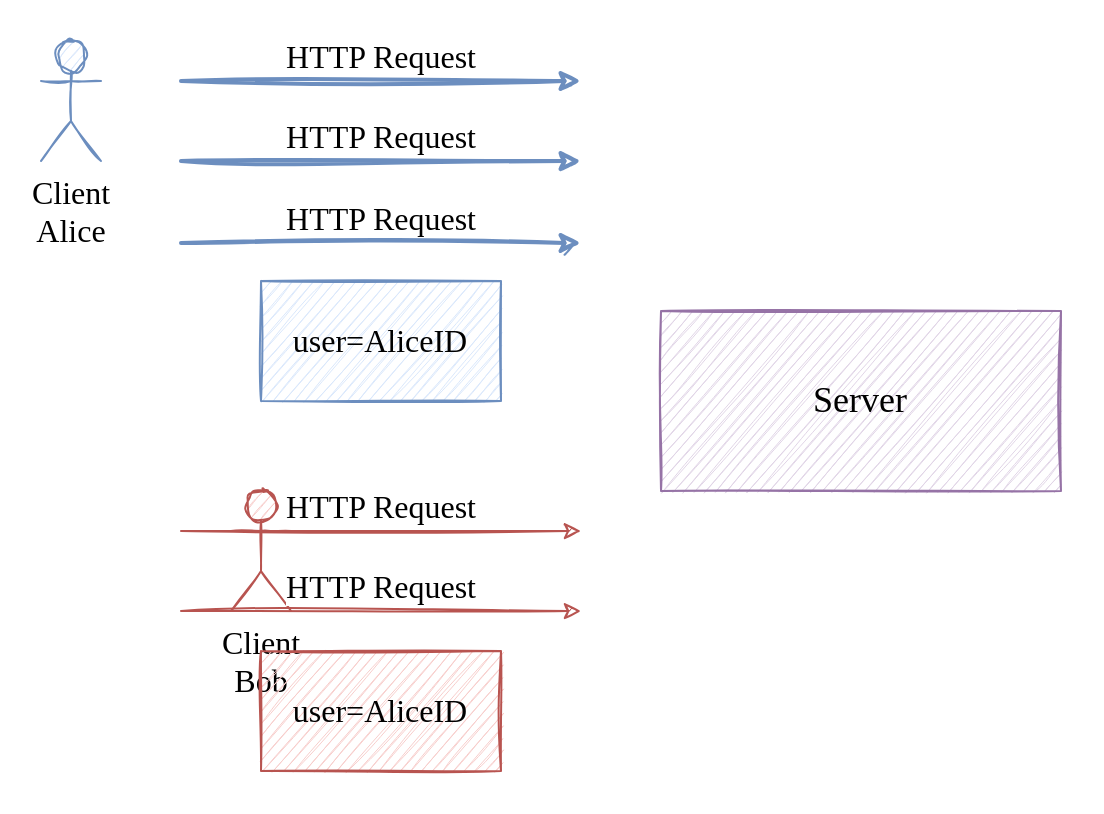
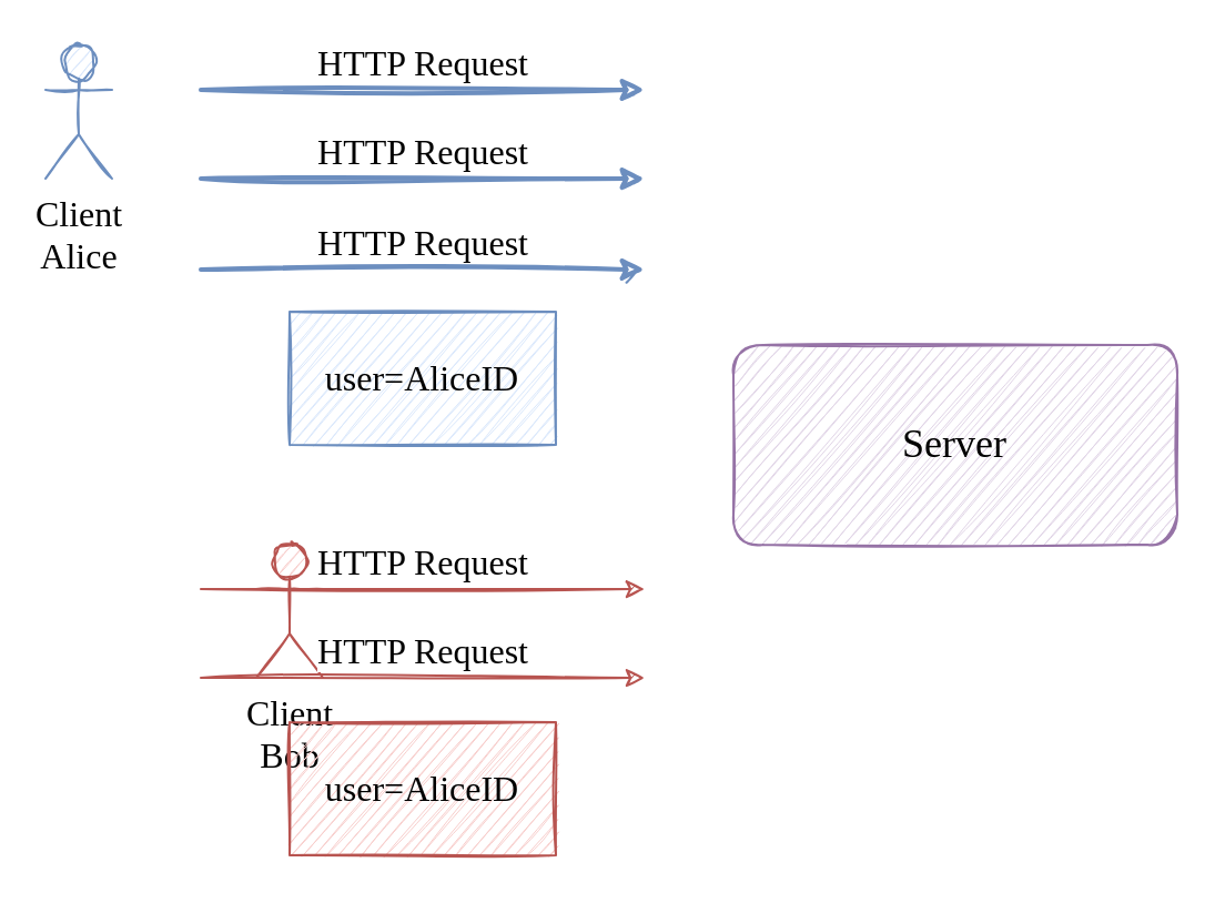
- <mxCell id="5" value="Server" style="whiteSpace=wrap;html=1;sketch=1;fontFamily=Comic Sans MS;verticalAlign=middle;labelPosition=center;verticalLabelPosition=middle;align=center;strokeColor=#9673a6;fontSize=18;fillColor=#e1d5e7;rounded=0;" vertex="1" parent="1"><mxGeometry x="330" y="155" width="200" height="90" as="geometry" /></mxCell>
+ <mxCell id="5" value="Server" style="rounded=1;whiteSpace=wrap;html=1;sketch=1;fontFamily=Comic Sans MS;verticalAlign=middle;labelPosition=center;verticalLabelPosition=middle;align=center;strokeColor=#9673a6;fontSize=18;fillColor=#e1d5e7;" vertex="1" parent="1"><mxGeometry x="330" y="155" width="200" height="90" as="geometry" /></mxCell>
